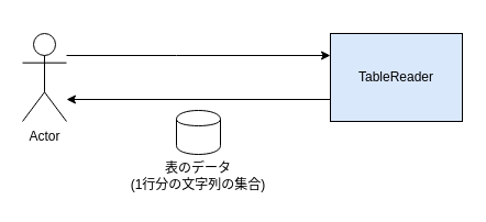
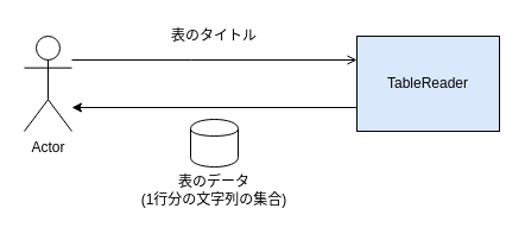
+ <mxCell id="8" value="表のタイトル" style="text;html=1;strokeColor=none;fillColor=none;align=center;verticalAlign=middle;whiteSpace=wrap;rounded=0;" vertex="1" parent="1"><mxGeometry x="140" y="20" width="80" height="20" as="geometry" /></mxCell>
- <mxCell id="2" style="edgeStyle=orthogonalEdgeStyle;rounded=0;orthogonalLoop=1;jettySize=auto;html=1;" edge="1" parent="1" source="3" target="5"><mxGeometry relative="1" as="geometry"><Array as="points"><mxPoint x="160" y="50" /><mxPoint x="160" y="50" /></Array></mxGeometry></mxCell>
+ <mxCell id="2" style="edgeStyle=orthogonalEdgeStyle;rounded=0;orthogonalLoop=1;jettySize=auto;html=1;endArrow=open;" edge="1" parent="1" source="3" target="5"><mxGeometry relative="1" as="geometry"><Array as="points"><mxPoint x="160" y="50" /><mxPoint x="160" y="50" /></Array></mxGeometry></mxCell>
